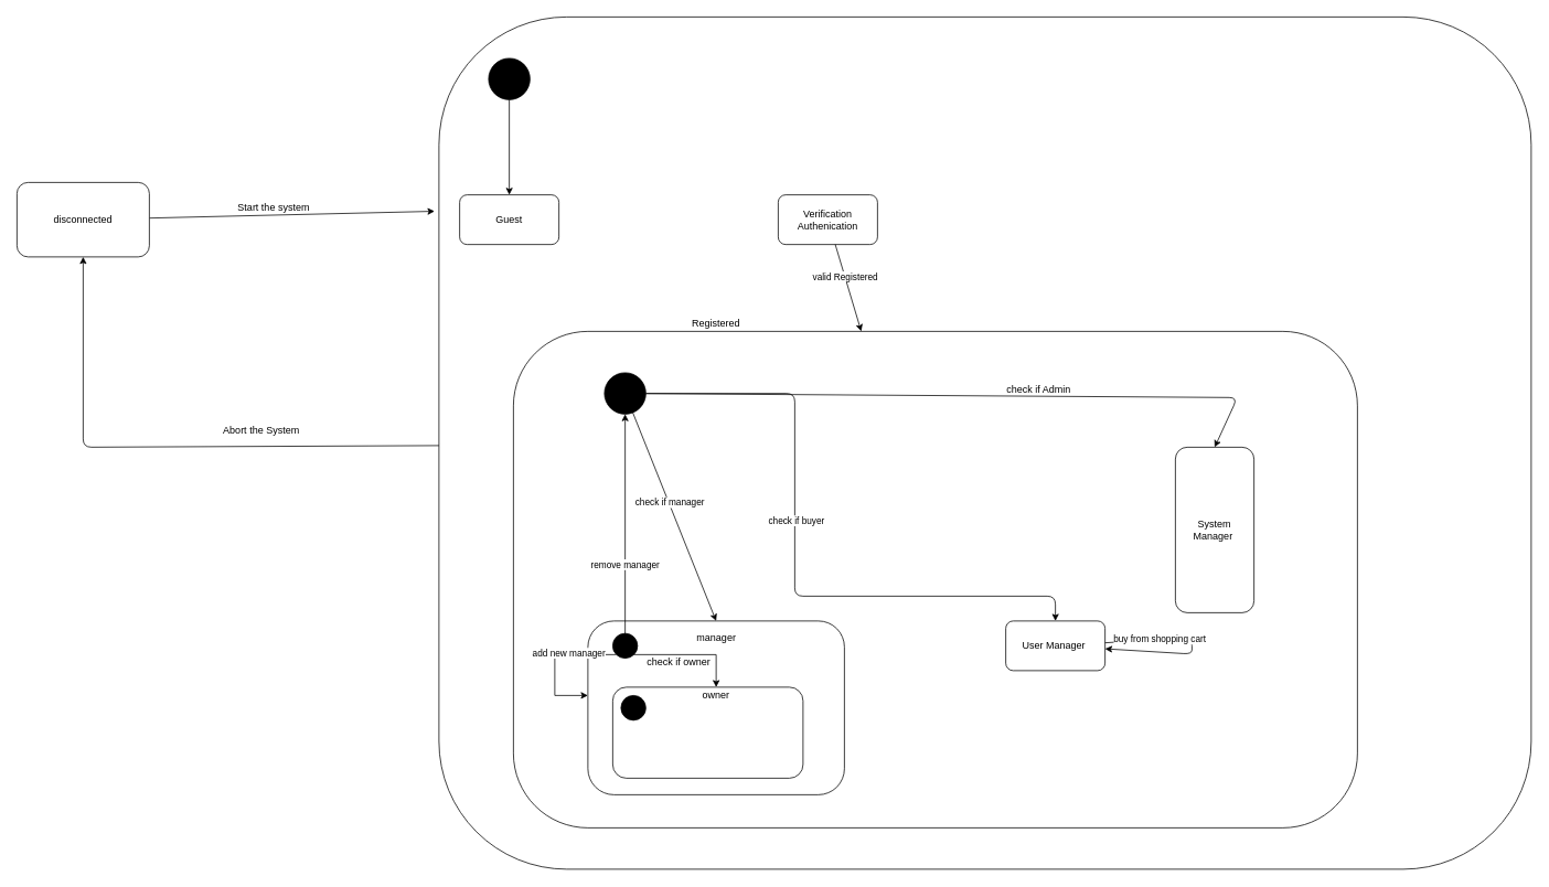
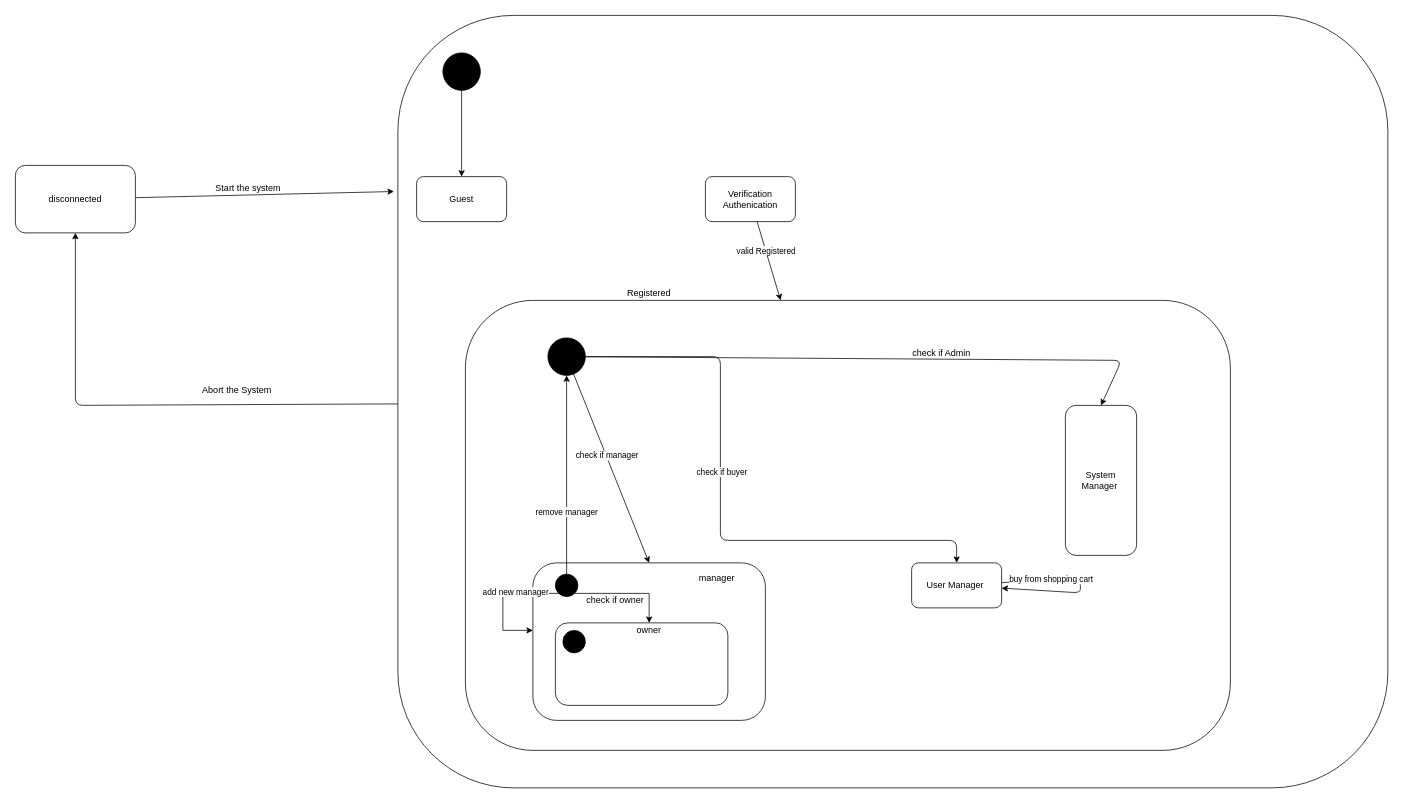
- <mxCell id="17" value="manager" style="text;html=1;strokeColor=none;fillColor=none;align=center;verticalAlign=middle;whiteSpace=wrap;rounded=0;" vertex="1" parent="1"><mxGeometry x="817.5" y="760" width="95" height="20" as="geometry" /></mxCell>
+ <mxCell id="17" value="manager" style="text;html=1;strokeColor=none;fillColor=none;align=center;verticalAlign=middle;whiteSpace=wrap;rounded=0;" vertex="1" parent="1"><mxGeometry x="907.5" y="760" width="95" height="20" as="geometry" /></mxCell>
